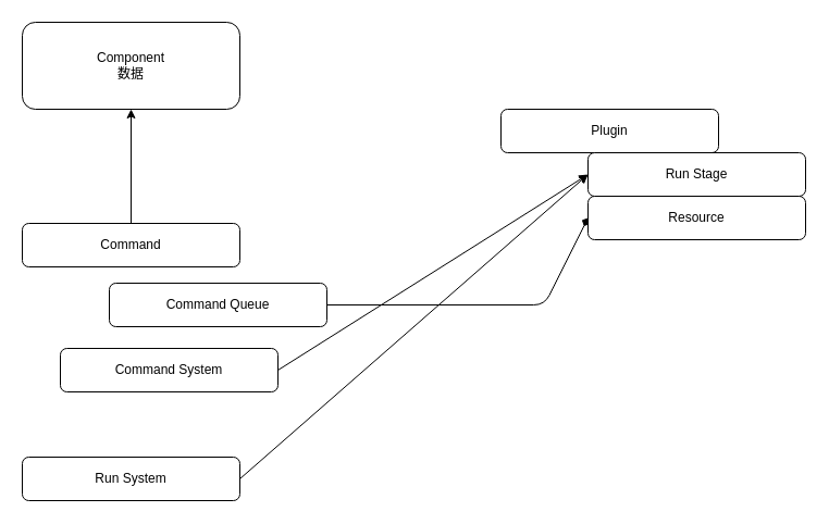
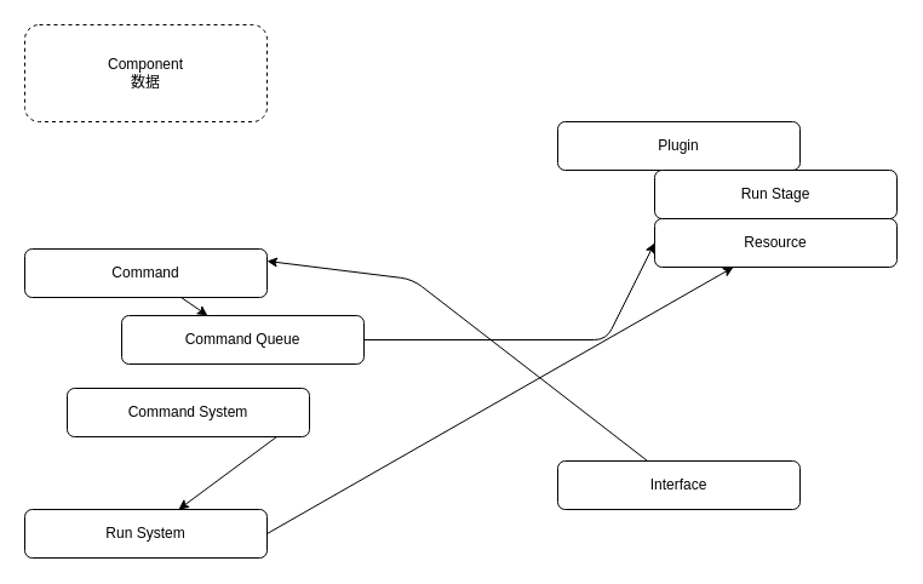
- <mxCell id="2" value="Component&lt;br&gt;数据" style="rounded=1;whiteSpace=wrap;html=1;" vertex="1" parent="1"><mxGeometry x="20" y="20" width="200" height="80" as="geometry" /></mxCell>
+ <mxCell id="2" value="Component&lt;br&gt;数据" style="rounded=1;whiteSpace=wrap;html=1;dashed=1;" vertex="1" parent="1"><mxGeometry x="20" y="20" width="200" height="80" as="geometry" /></mxCell>
- <mxCell id="3" style="edgeStyle=none;html=1;entryX=0.5;entryY=1;entryDx=0;entryDy=0;" edge="1" parent="1" source="4" target="2"><mxGeometry relative="1" as="geometry" /></mxCell>
+ <mxCell id="3" style="edgeStyle=none;html=1;" edge="1" parent="1" source="4" target="6"><mxGeometry relative="1" as="geometry" /></mxCell>
- <mxCell id="5" style="edgeStyle=none;html=1;entryX=0;entryY=0.5;entryDx=0;entryDy=0;exitX=1;exitY=0.5;exitDx=0;exitDy=0;endArrow=diamond;" edge="1" parent="1" source="6" target="15"><mxGeometry relative="1" as="geometry"><Array as="points"><mxPoint x="500" y="280" /></Array></mxGeometry></mxCell>
+ <mxCell id="5" style="edgeStyle=none;html=1;entryX=0;entryY=0.5;entryDx=0;entryDy=0;exitX=1;exitY=0.5;exitDx=0;exitDy=0;" edge="1" parent="1" source="6" target="15"><mxGeometry relative="1" as="geometry"><Array as="points"><mxPoint x="500" y="280" /></Array></mxGeometry></mxCell>
- <mxCell id="7" style="edgeStyle=none;html=1;entryX=0;entryY=0.5;entryDx=0;entryDy=0;exitX=1;exitY=0.5;exitDx=0;exitDy=0;" edge="1" parent="1" source="8" target="14"><mxGeometry relative="1" as="geometry" /></mxCell>
+ <mxCell id="7" style="edgeStyle=none;html=1;exitX=1;exitY=0.5;exitDx=0;exitDy=0;" edge="1" parent="1" source="8" target="10"><mxGeometry relative="1" as="geometry" /></mxCell>
+ <mxCell id="12" style="edgeStyle=none;html=1;entryX=1;entryY=0.25;entryDx=0;entryDy=0;" edge="1" parent="1" source="13" target="4"><mxGeometry relative="1" as="geometry"><Array as="points"><mxPoint x="340" y="230" /></Array></mxGeometry></mxCell>
- <mxCell id="9" style="edgeStyle=none;html=1;entryX=0;entryY=0.5;entryDx=0;entryDy=0;exitX=1;exitY=0.5;exitDx=0;exitDy=0;" edge="1" parent="1" source="10" target="14"><mxGeometry relative="1" as="geometry" /></mxCell>
+ <mxCell id="9" style="edgeStyle=none;html=1;exitX=1;exitY=0.5;exitDx=0;exitDy=0;" edge="1" parent="1" source="10" target="15"><mxGeometry relative="1" as="geometry" /></mxCell>
+ <mxCell id="13" value="Interface" style="rounded=1;whiteSpace=wrap;html=1;" vertex="1" parent="1"><mxGeometry x="460" y="380" width="200" height="40" as="geometry" /></mxCell>
